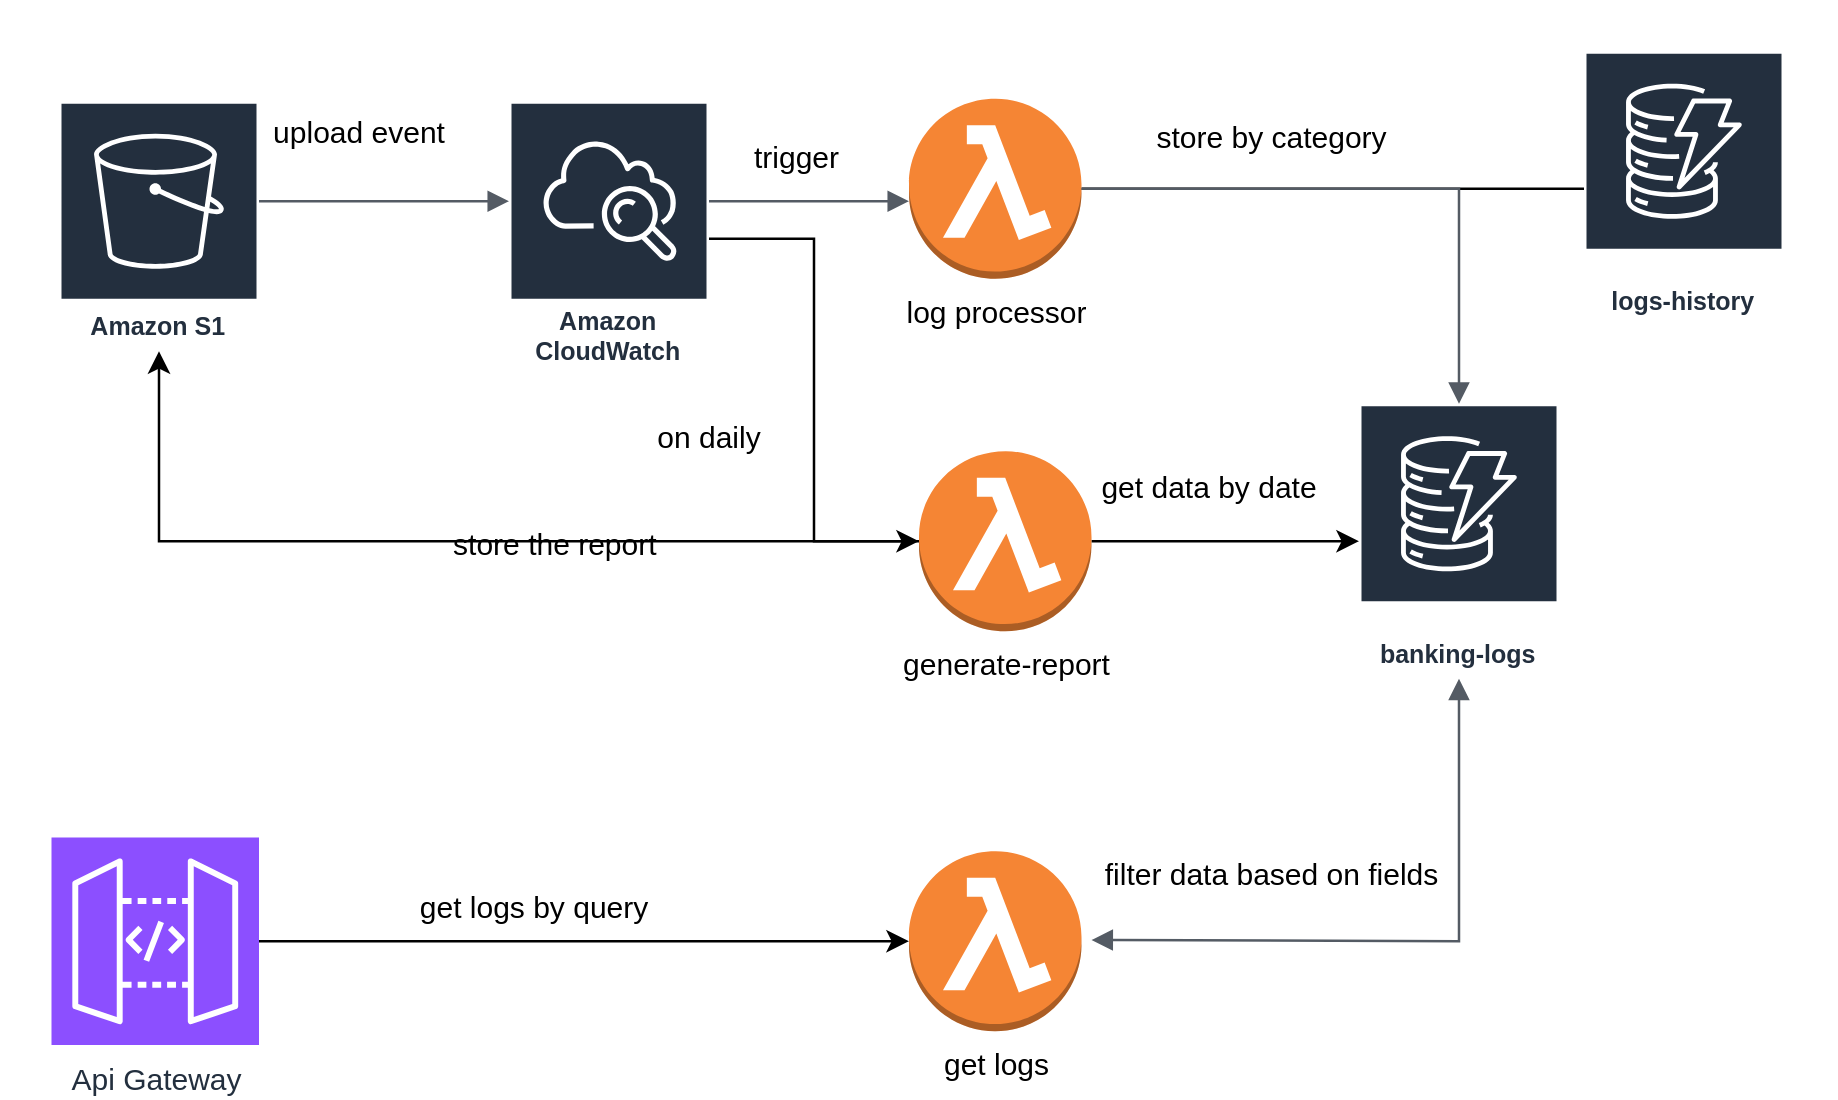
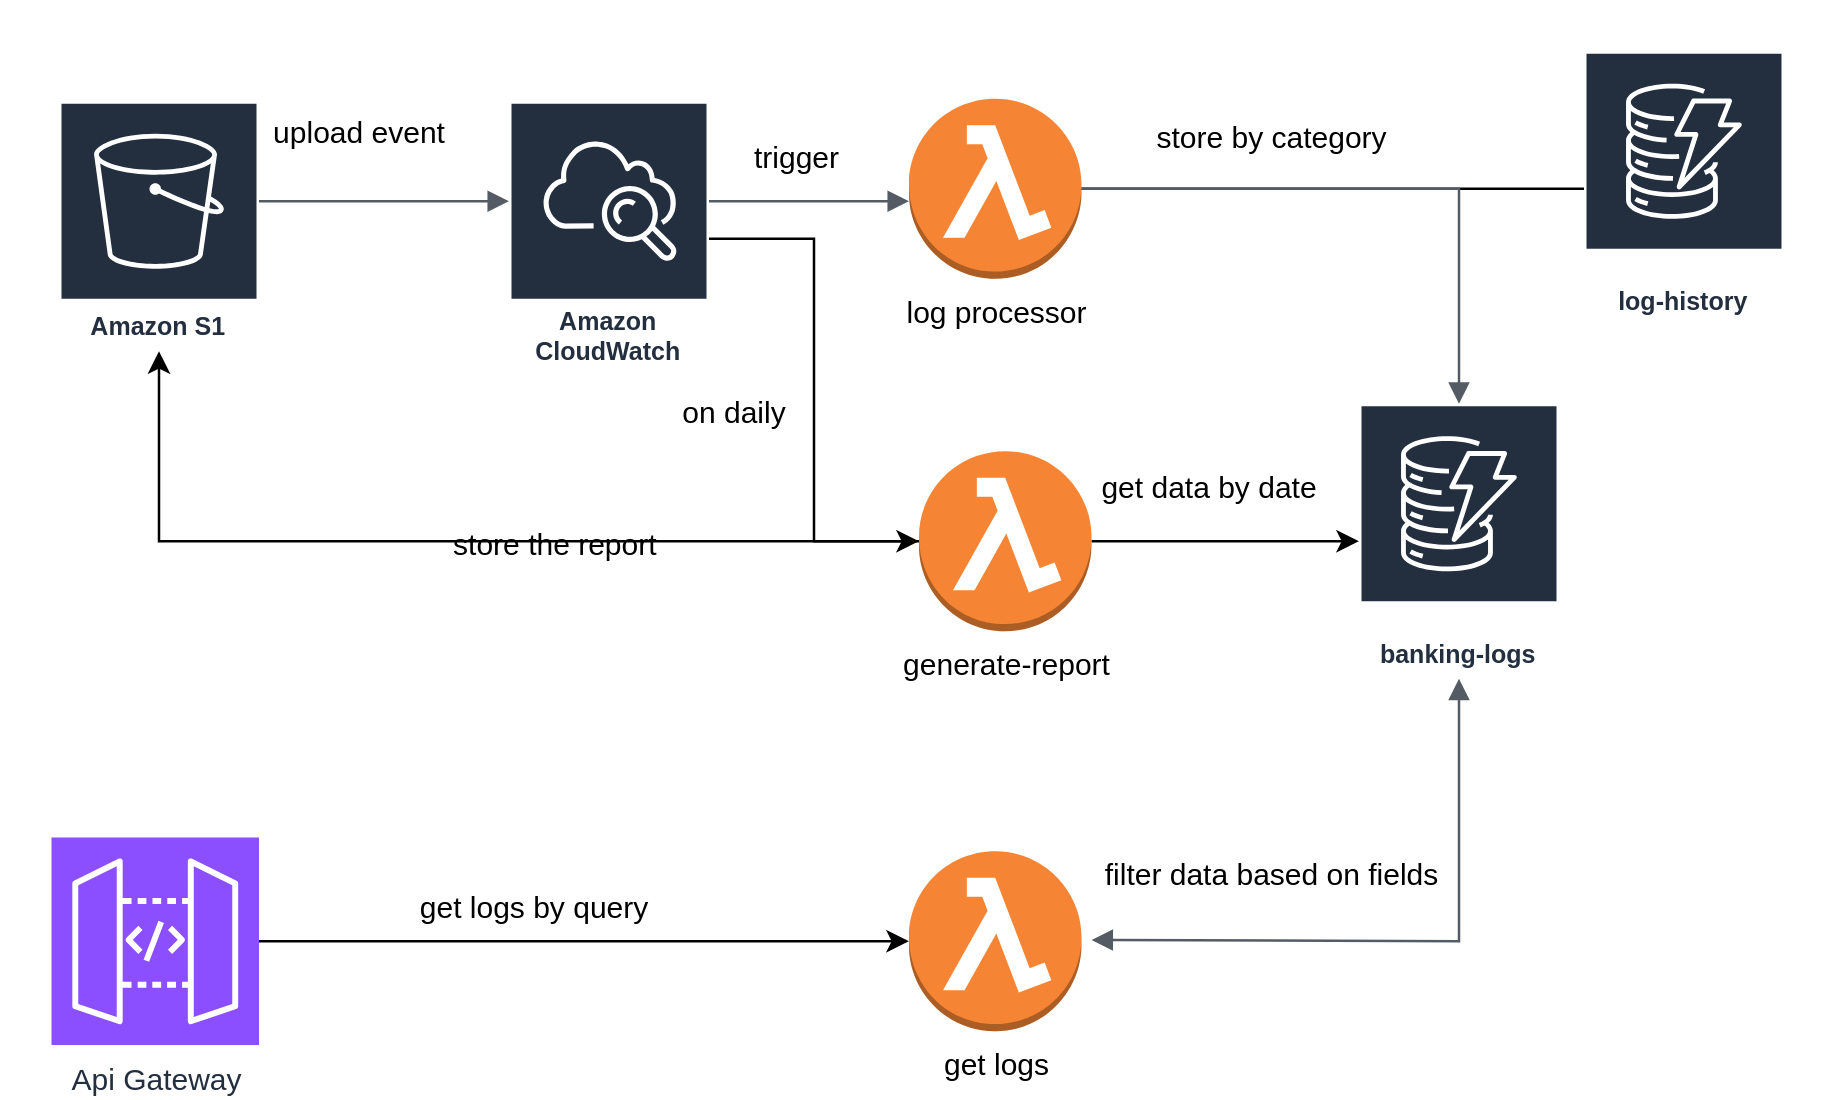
- <mxCell id="11" value="logs-history" style="sketch=0;outlineConnect=0;fontColor=#232F3E;gradientColor=none;strokeColor=#ffffff;fillColor=#232F3E;dashed=0;verticalLabelPosition=middle;verticalAlign=bottom;align=center;html=1;whiteSpace=wrap;fontSize=10;fontStyle=1;spacing=3;shape=mxgraph.aws4.productIcon;prIcon=mxgraph.aws4.dynamodb;" vertex="1" parent="1"><mxGeometry x="633" y="20" width="80" height="110" as="geometry" /></mxCell>
+ <mxCell id="11" value="log-history" style="sketch=0;outlineConnect=0;fontColor=#232F3E;gradientColor=none;strokeColor=#ffffff;fillColor=#232F3E;dashed=0;verticalLabelPosition=middle;verticalAlign=bottom;align=center;html=1;whiteSpace=wrap;fontSize=10;fontStyle=1;spacing=3;shape=mxgraph.aws4.productIcon;prIcon=mxgraph.aws4.dynamodb;" vertex="1" parent="1"><mxGeometry x="633" y="20" width="80" height="110" as="geometry" /></mxCell>
- <mxCell id="25" value="on daily" style="text;html=1;align=center;verticalAlign=middle;resizable=0;points=[];autosize=1;strokeColor=none;fillColor=none;" vertex="1" parent="1"><mxGeometry x="253" y="160" width="60" height="30" as="geometry" /></mxCell>
+ <mxCell id="25" value="on daily" style="text;html=1;align=center;verticalAlign=middle;resizable=0;points=[];autosize=1;strokeColor=none;fillColor=none;" vertex="1" parent="1"><mxGeometry x="263" y="150" width="60" height="30" as="geometry" /></mxCell>
